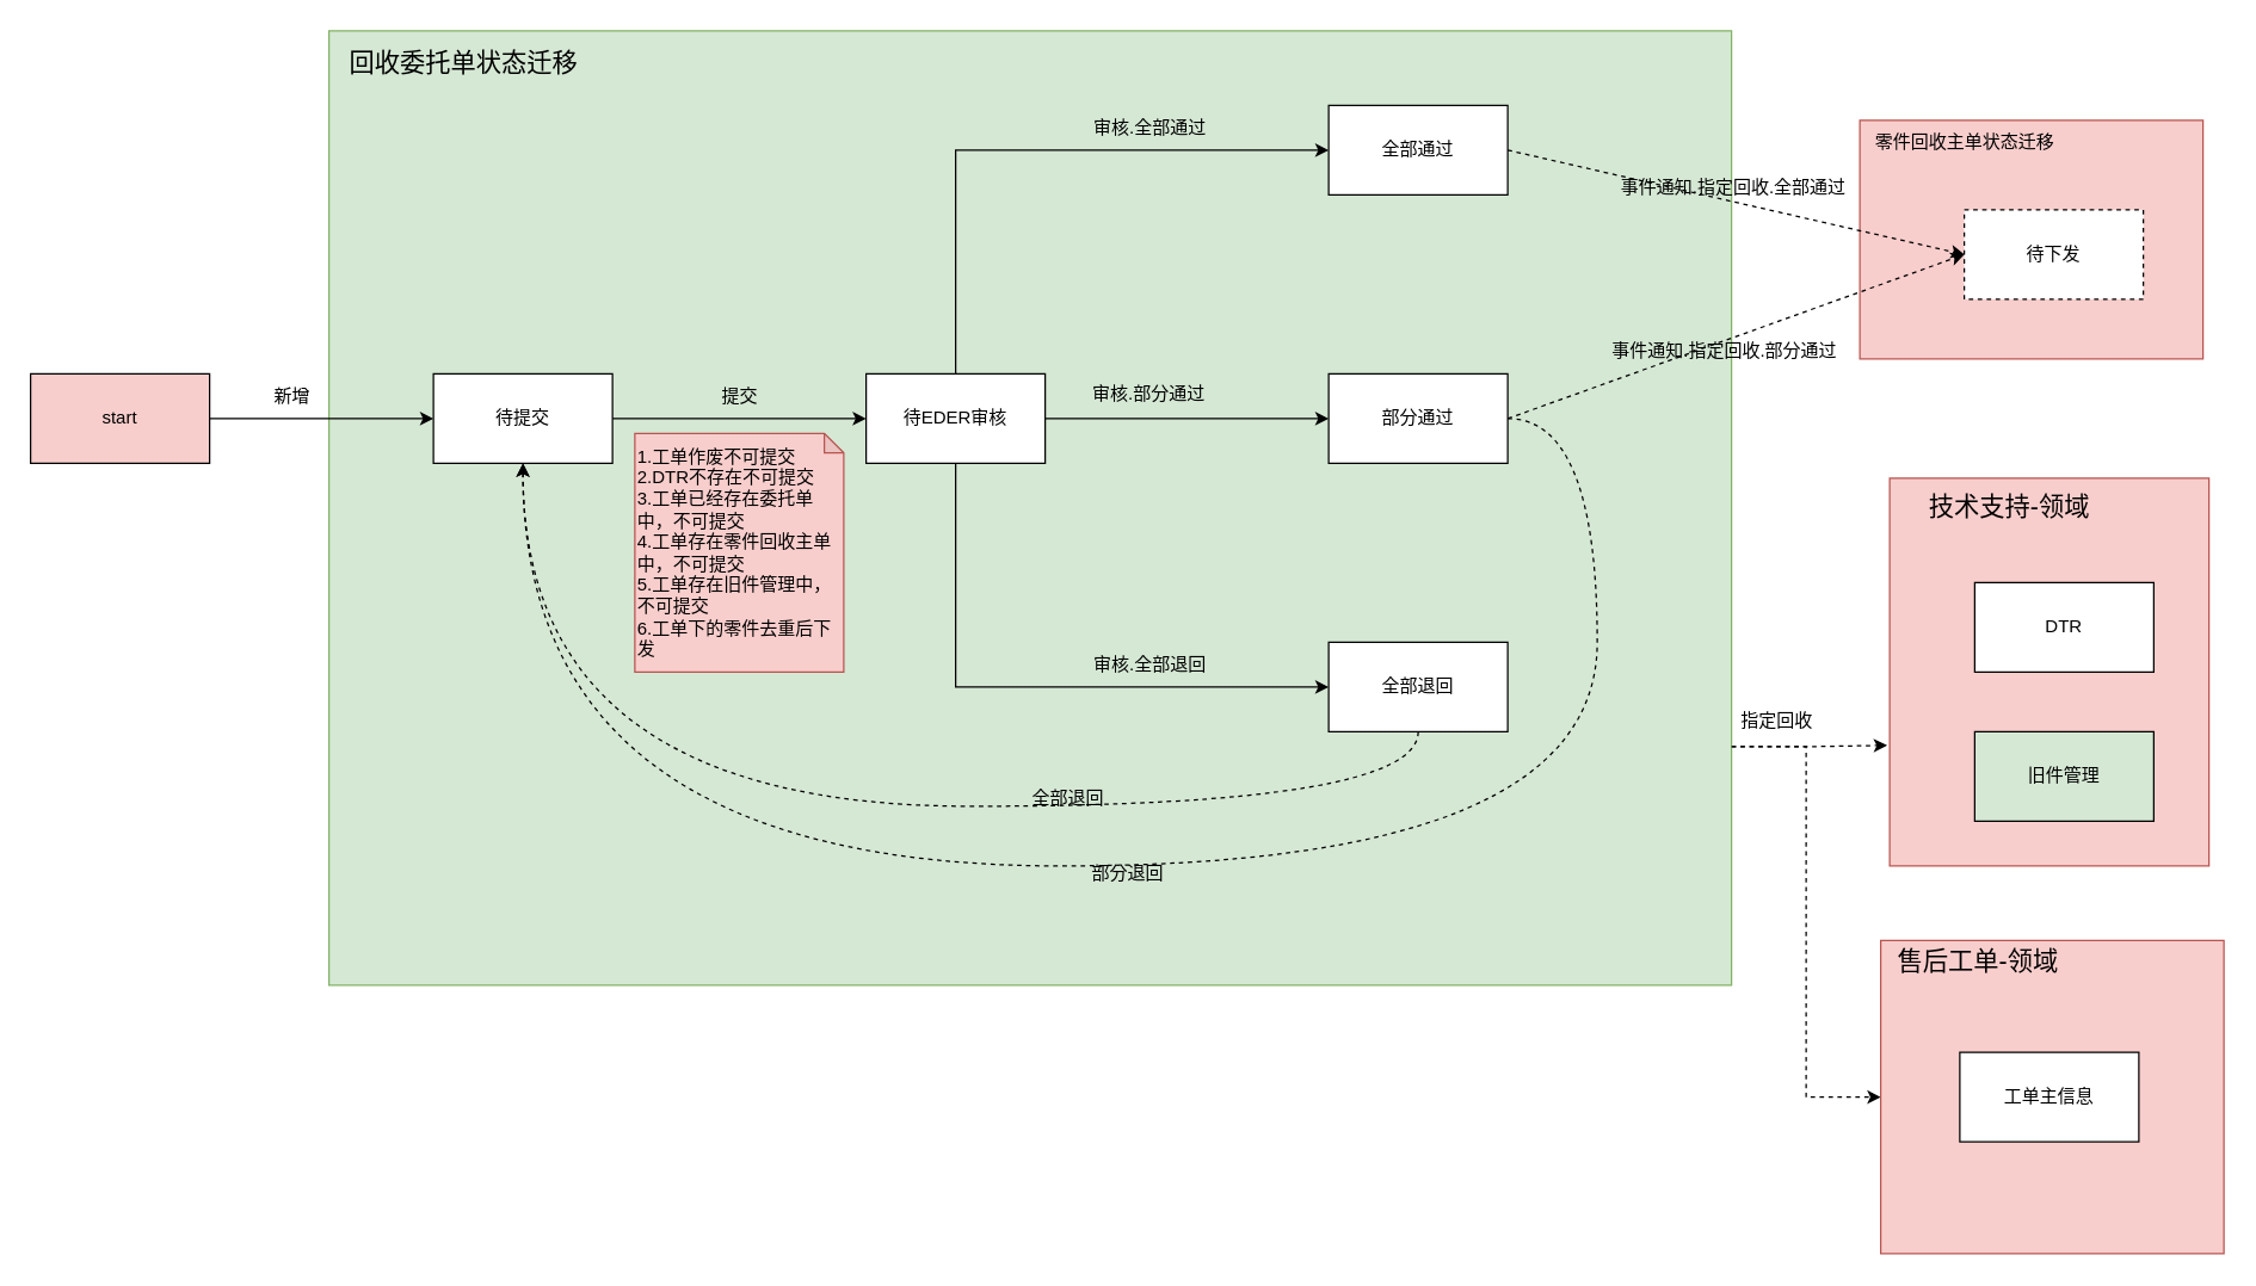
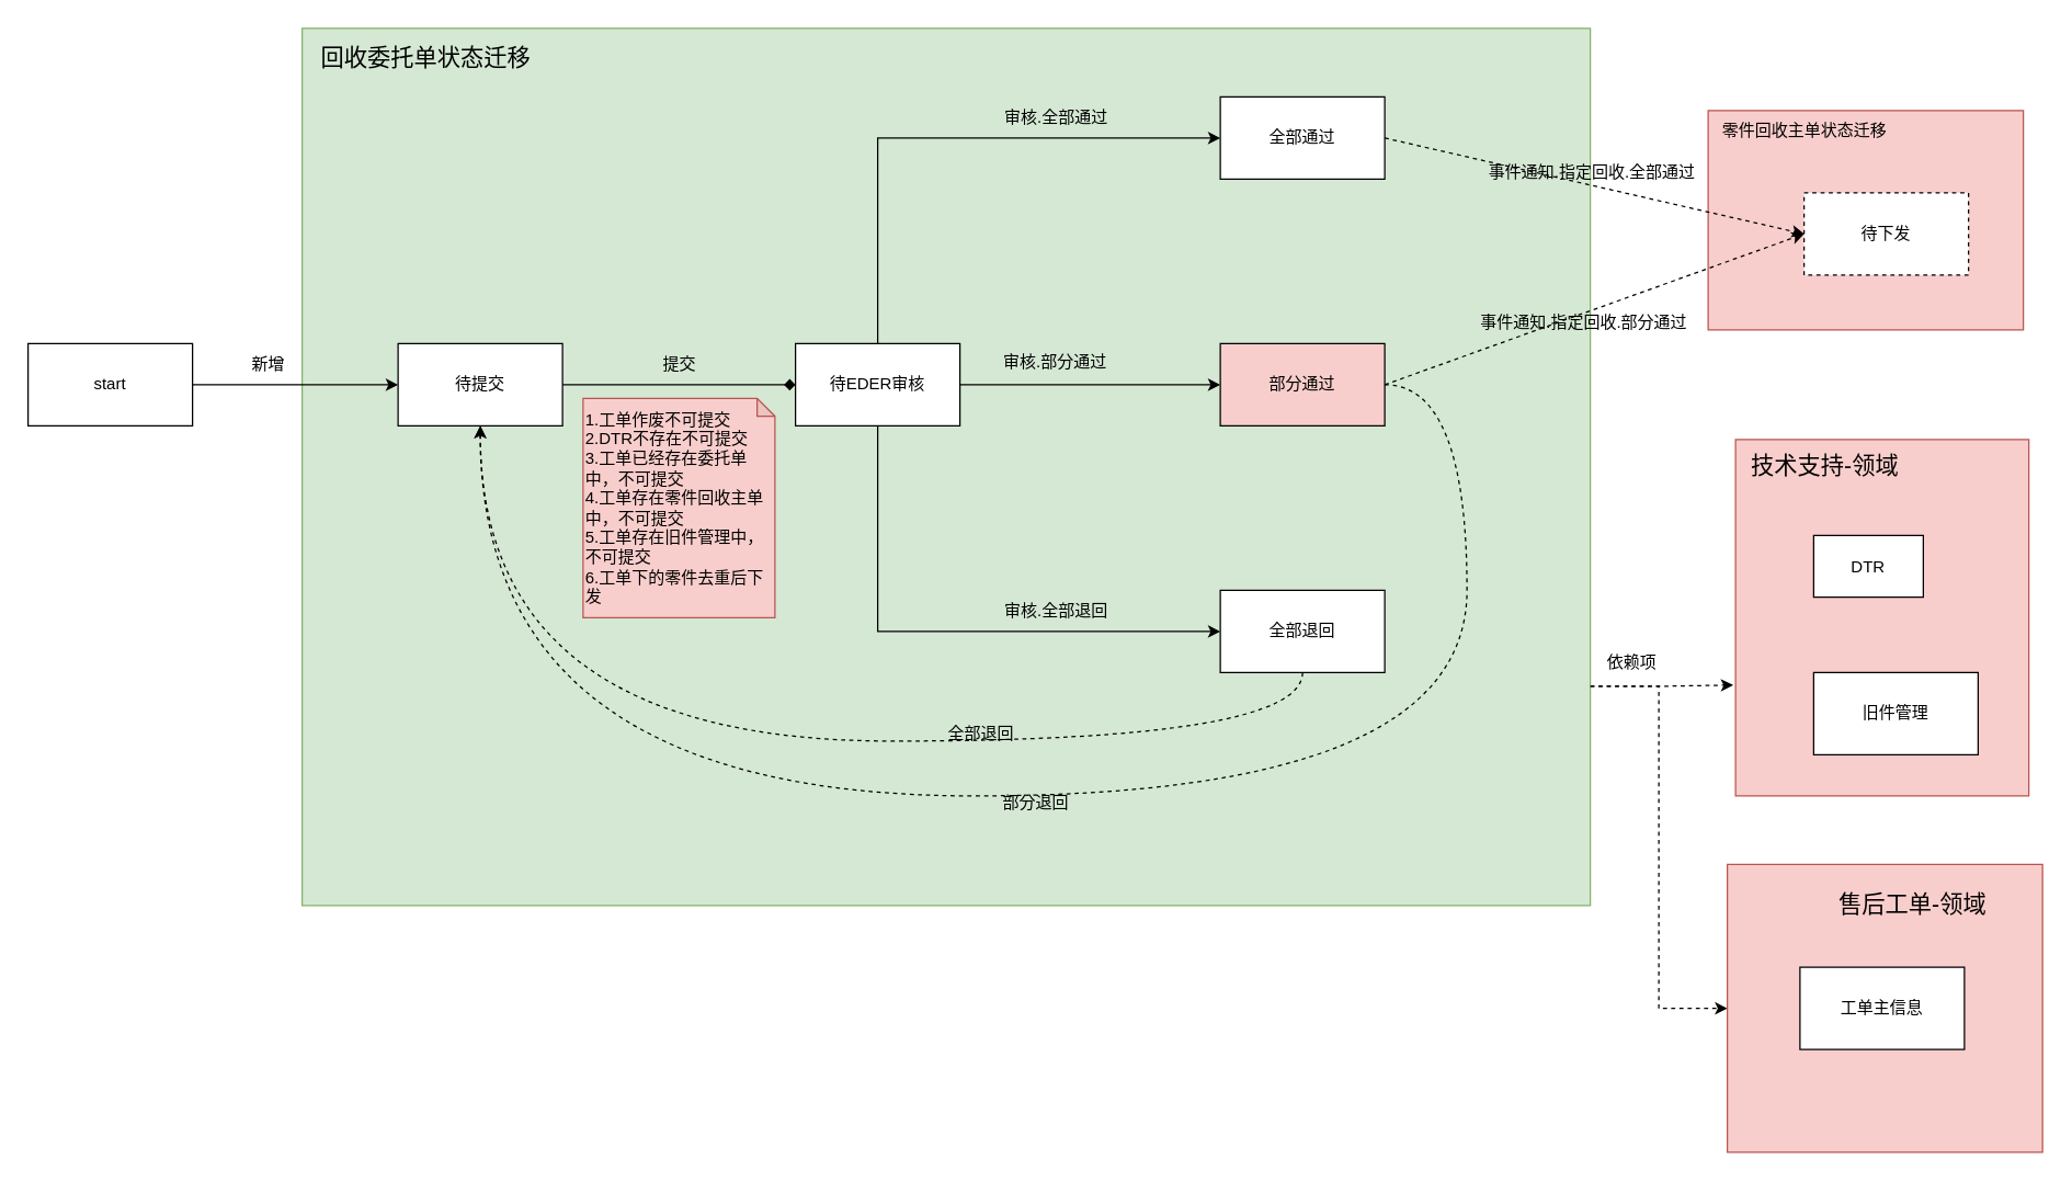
- <mxCell id="16" value="&lt;span style=&quot;font-size: 12px;&quot;&gt;start&lt;/span&gt;" style="rounded=0;whiteSpace=wrap;html=1;fillColor=#f8cecc;" vertex="1" parent="1"><mxGeometry x="20" y="250" width="120" height="60" as="geometry" /></mxCell>
+ <mxCell id="16" value="&lt;span style=&quot;font-size: 12px;&quot;&gt;start&lt;/span&gt;" style="rounded=0;whiteSpace=wrap;html=1;" vertex="1" parent="1"><mxGeometry x="20" y="250" width="120" height="60" as="geometry" /></mxCell>
- <mxCell id="8" style="edgeStyle=orthogonalEdgeStyle;rounded=0;orthogonalLoop=1;jettySize=auto;html=1;exitX=1;exitY=0.5;exitDx=0;exitDy=0;entryX=0;entryY=0.5;entryDx=0;entryDy=0;" edge="1" parent="1" source="9" target="7"><mxGeometry relative="1" as="geometry" /></mxCell>
+ <mxCell id="8" style="edgeStyle=orthogonalEdgeStyle;rounded=0;orthogonalLoop=1;jettySize=auto;html=1;exitX=1;exitY=0.5;exitDx=0;exitDy=0;entryX=0;entryY=0.5;entryDx=0;entryDy=0;endArrow=diamond;" edge="1" parent="1" source="9" target="7"><mxGeometry relative="1" as="geometry" /></mxCell>
- <mxCell id="12" value="&lt;span style=&quot;font-size: 12px;&quot;&gt;部分通过&lt;/span&gt;" style="rounded=0;whiteSpace=wrap;html=1;" vertex="1" parent="1"><mxGeometry x="890" y="250" width="120" height="60" as="geometry" /></mxCell>
+ <mxCell id="12" value="&lt;span style=&quot;font-size: 12px;&quot;&gt;部分通过&lt;/span&gt;" style="rounded=0;whiteSpace=wrap;html=1;fillColor=#f8cecc;" vertex="1" parent="1"><mxGeometry x="890" y="250" width="120" height="60" as="geometry" /></mxCell>
- <mxCell id="35" value="技术支持-领域" style="text;html=1;align=center;verticalAlign=middle;resizable=0;points=[];autosize=1;strokeColor=none;fillColor=none;fontSize=17;" vertex="1" parent="1"><mxGeometry x="1281" y="325" width="130" height="30" as="geometry" /></mxCell>
+ <mxCell id="35" value="技术支持-领域" style="text;html=1;align=center;verticalAlign=middle;resizable=0;points=[];autosize=1;strokeColor=none;fillColor=none;fontSize=17;" vertex="1" parent="1"><mxGeometry x="1266" y="325" width="130" height="30" as="geometry" /></mxCell>
- <mxCell id="33" value="DTR" style="whiteSpace=wrap;html=1;" vertex="1" parent="1"><mxGeometry x="1323" y="390" width="120" height="60" as="geometry" /></mxCell>
+ <mxCell id="33" value="DTR" style="whiteSpace=wrap;html=1;" vertex="1" parent="1"><mxGeometry x="1323" y="390" width="80" height="45" as="geometry" /></mxCell>
- <mxCell id="40" value="指定回收" style="text;html=1;align=center;verticalAlign=middle;resizable=0;points=[];autosize=1;strokeColor=none;fillColor=none;" vertex="1" parent="1"><mxGeometry x="1160" y="468" width="60" height="30" as="geometry" /></mxCell>
+ <mxCell id="40" value="依赖项" style="text;html=1;align=center;verticalAlign=middle;resizable=0;points=[];autosize=1;strokeColor=none;fillColor=none;" vertex="1" parent="1"><mxGeometry x="1160" y="468" width="60" height="30" as="geometry" /></mxCell>
- <mxCell id="34" value="旧件管理" style="whiteSpace=wrap;html=1;fillColor=#d5e8d4;" vertex="1" parent="1"><mxGeometry x="1323" y="490" width="120" height="60" as="geometry" /></mxCell>
+ <mxCell id="34" value="旧件管理" style="whiteSpace=wrap;html=1;" vertex="1" parent="1"><mxGeometry x="1323" y="490" width="120" height="60" as="geometry" /></mxCell>
- <mxCell id="37" value="售后工单-领域" style="text;html=1;align=center;verticalAlign=middle;resizable=0;points=[];autosize=1;strokeColor=none;fillColor=none;fontSize=17;" vertex="1" parent="1"><mxGeometry x="1260" y="630" width="130" height="30" as="geometry" /></mxCell>
+ <mxCell id="37" value="售后工单-领域" style="text;html=1;align=center;verticalAlign=middle;resizable=0;points=[];autosize=1;strokeColor=none;fillColor=none;fontSize=17;" vertex="1" parent="1"><mxGeometry x="1330" y="645" width="130" height="30" as="geometry" /></mxCell>
